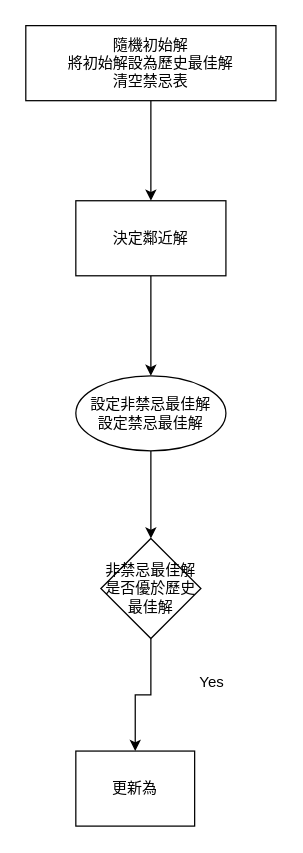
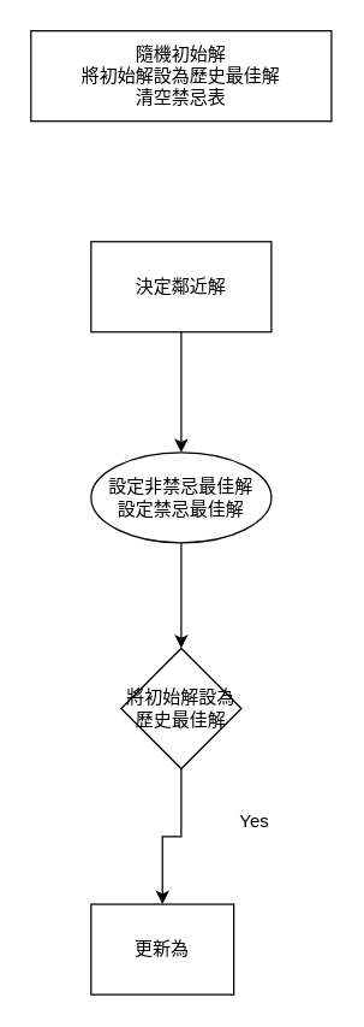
- <mxCell id="2" value="" style="edgeStyle=orthogonalEdgeStyle;rounded=0;orthogonalLoop=1;jettySize=auto;html=1;" edge="1" parent="1" source="3" target="5"><mxGeometry relative="1" as="geometry" /></mxCell>
- <mxCell id="9" value="非禁忌最佳解是否優於歷史最佳解" style="rhombus;whiteSpace=wrap;html=1;rounded=0;" vertex="1" parent="1"><mxGeometry x="80" y="430" width="80" height="80" as="geometry" /></mxCell>
+ <mxCell id="9" value="將初始解設為歷史最佳解" style="rhombus;whiteSpace=wrap;html=1;rounded=0;" vertex="1" parent="1"><mxGeometry x="80" y="430" width="80" height="80" as="geometry" /></mxCell>
